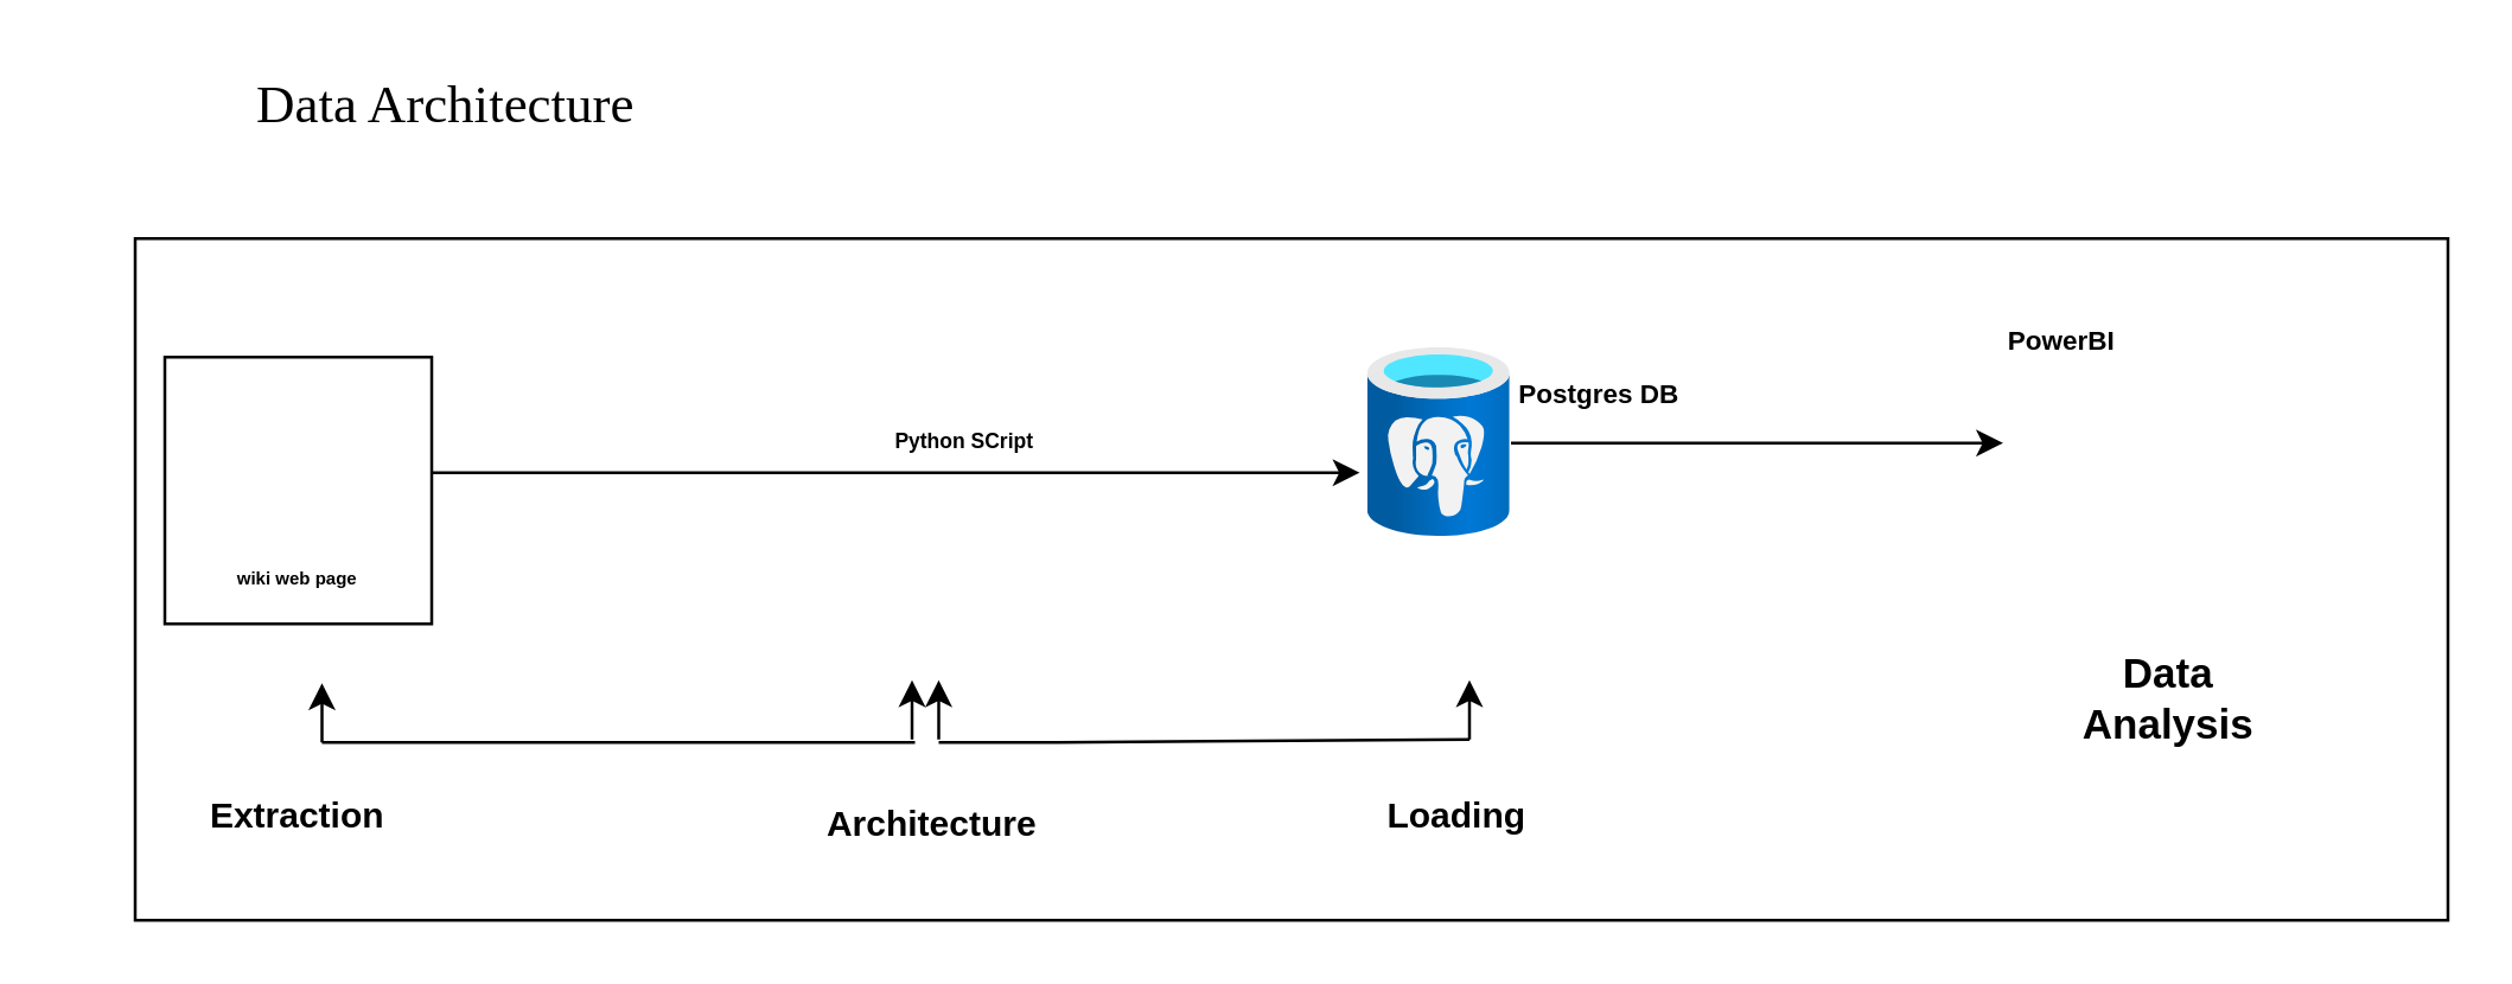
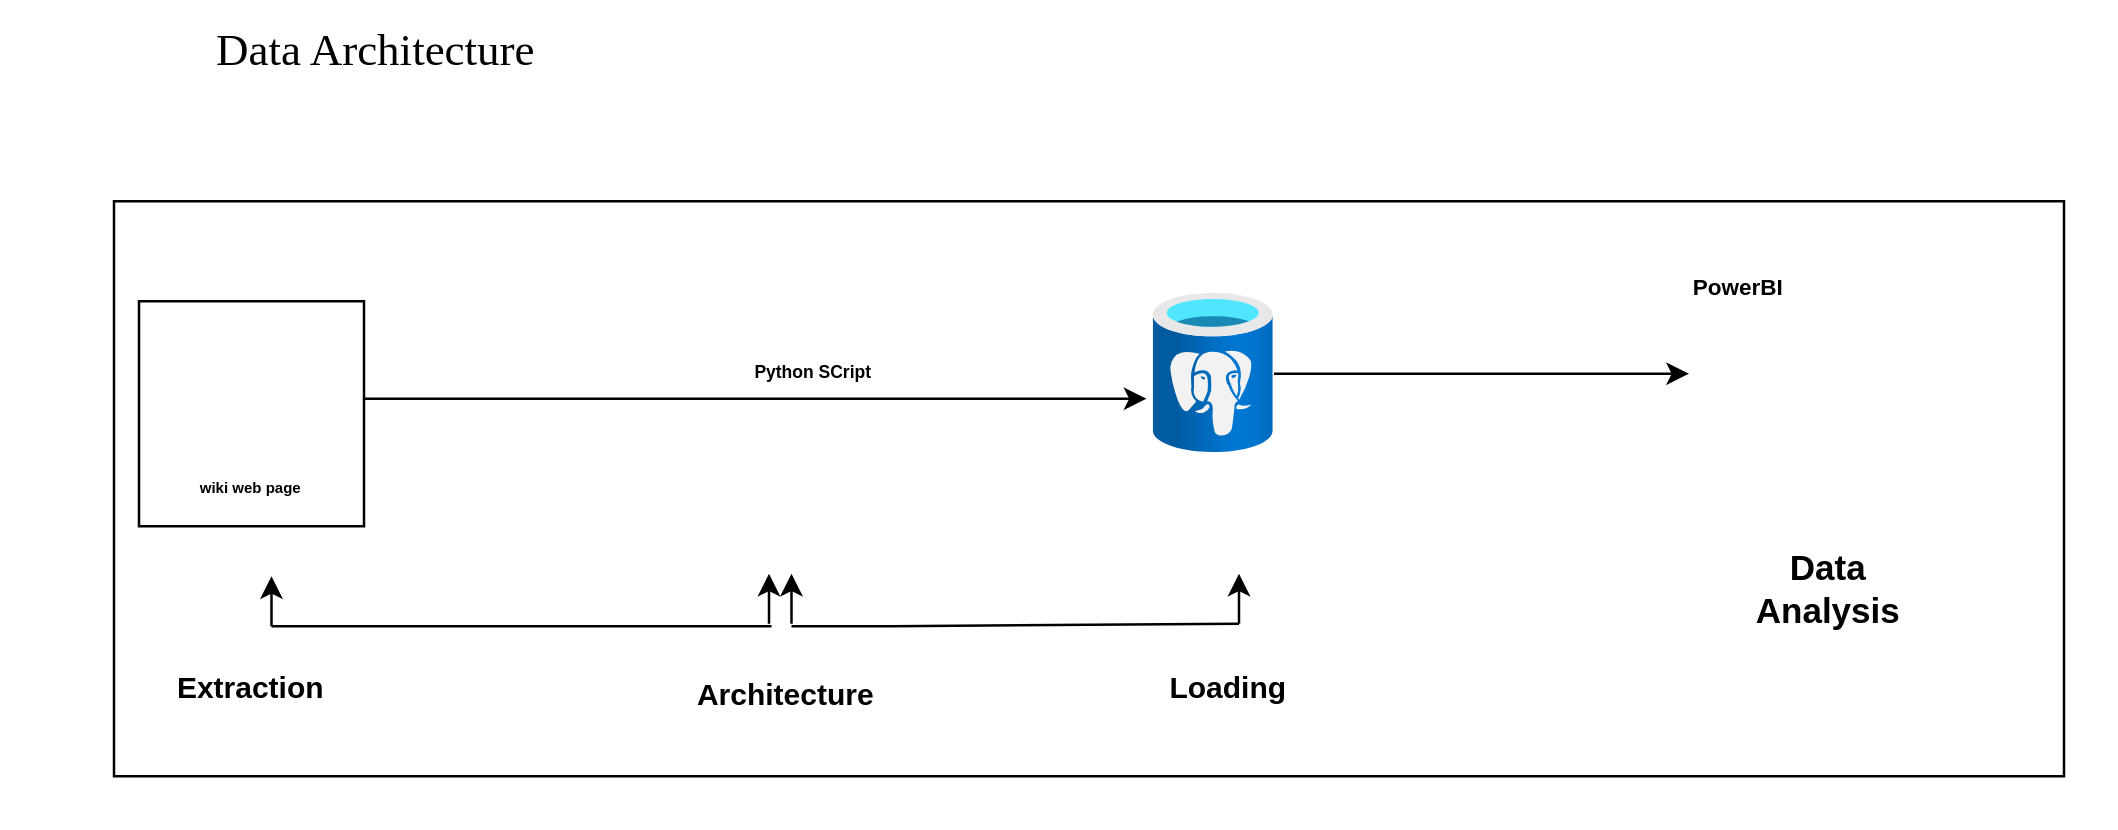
- <mxCell id="7" value="&lt;font face=&quot;Comic Sans MS&quot; style=&quot;font-size: 18px;&quot;&gt;Data Architecture&lt;/font&gt;" style="text;html=1;align=center;verticalAlign=middle;whiteSpace=wrap;rounded=0;" parent="1" vertex="1"><mxGeometry x="20" y="20" width="260" height="30" as="geometry" /></mxCell>
+ <mxCell id="7" value="&lt;font face=&quot;Comic Sans MS&quot; style=&quot;font-size: 18px;&quot;&gt;Data Architecture&lt;/font&gt;" style="text;html=1;align=center;verticalAlign=middle;whiteSpace=wrap;rounded=0;" parent="1" vertex="1"><mxGeometry x="20" y="5" width="260" height="30" as="geometry" /></mxCell>
- <mxCell id="15" value="Postgres DB" style="text;html=1;align=center;verticalAlign=middle;whiteSpace=wrap;rounded=0;fontFamily=Helvetica;fontSize=9;fontColor=default;fontStyle=1;" vertex="1" parent="1"><mxGeometry x="509" y="118" width="60" height="30" as="geometry" /></mxCell>
